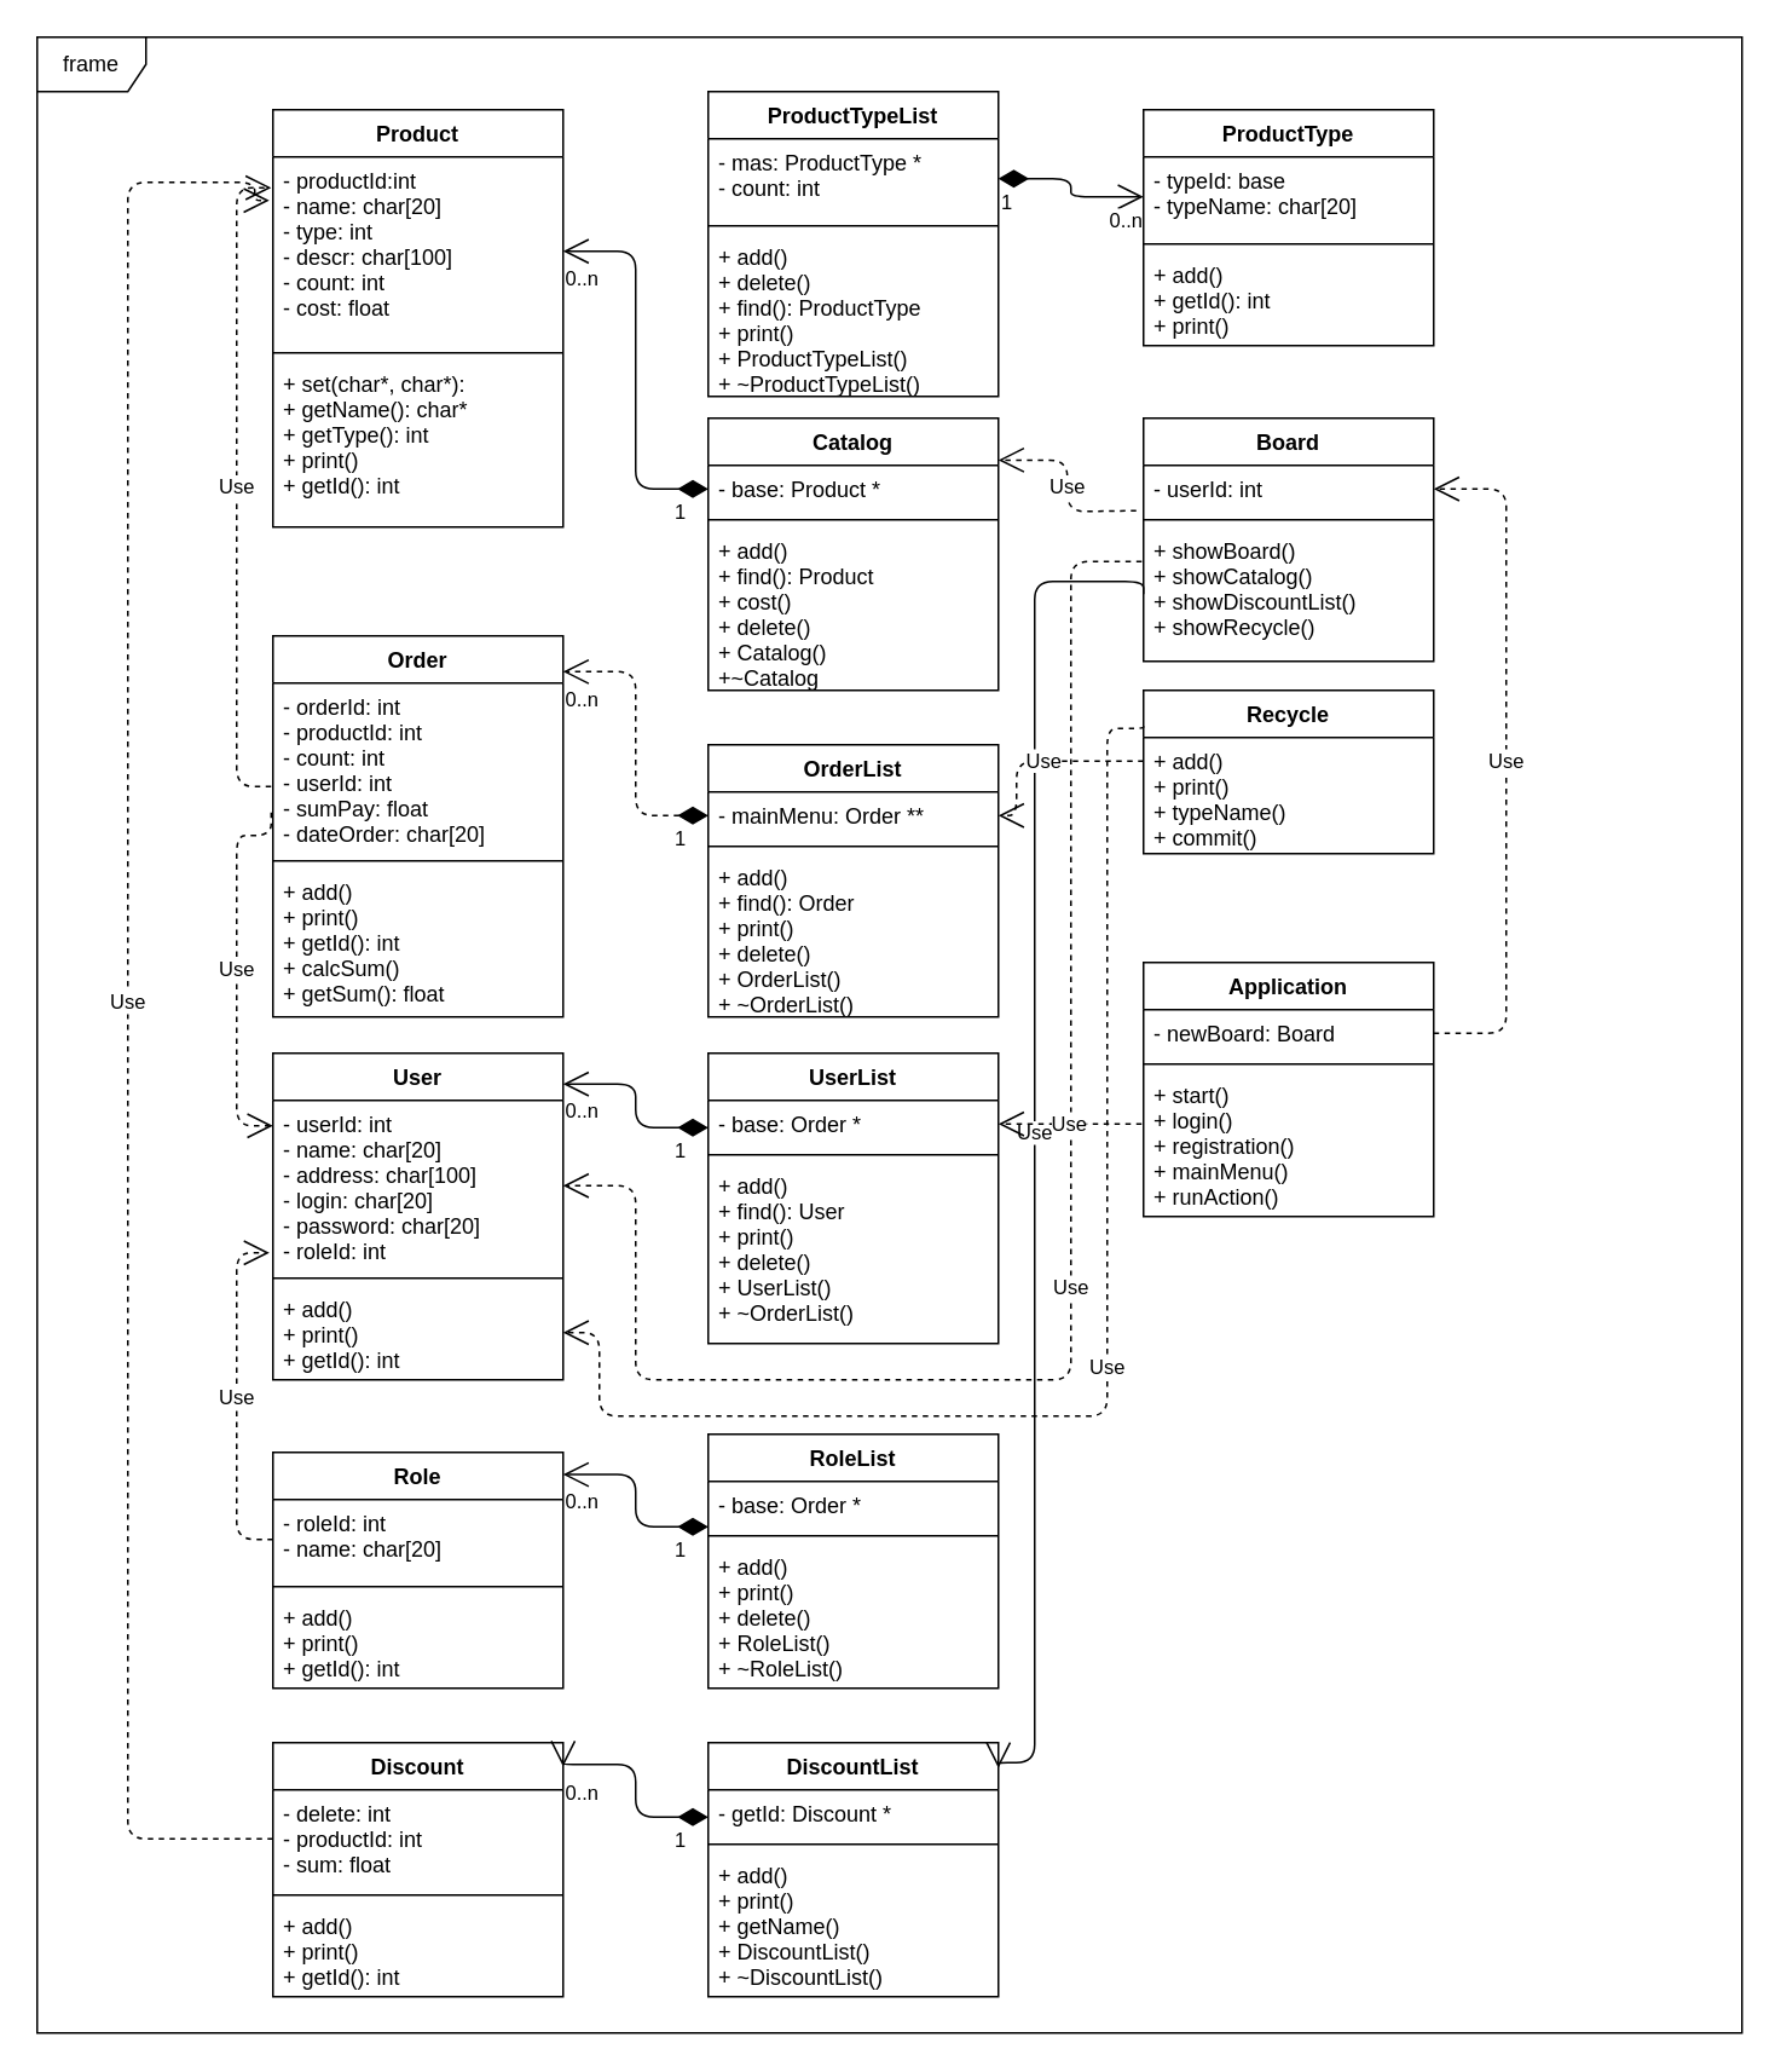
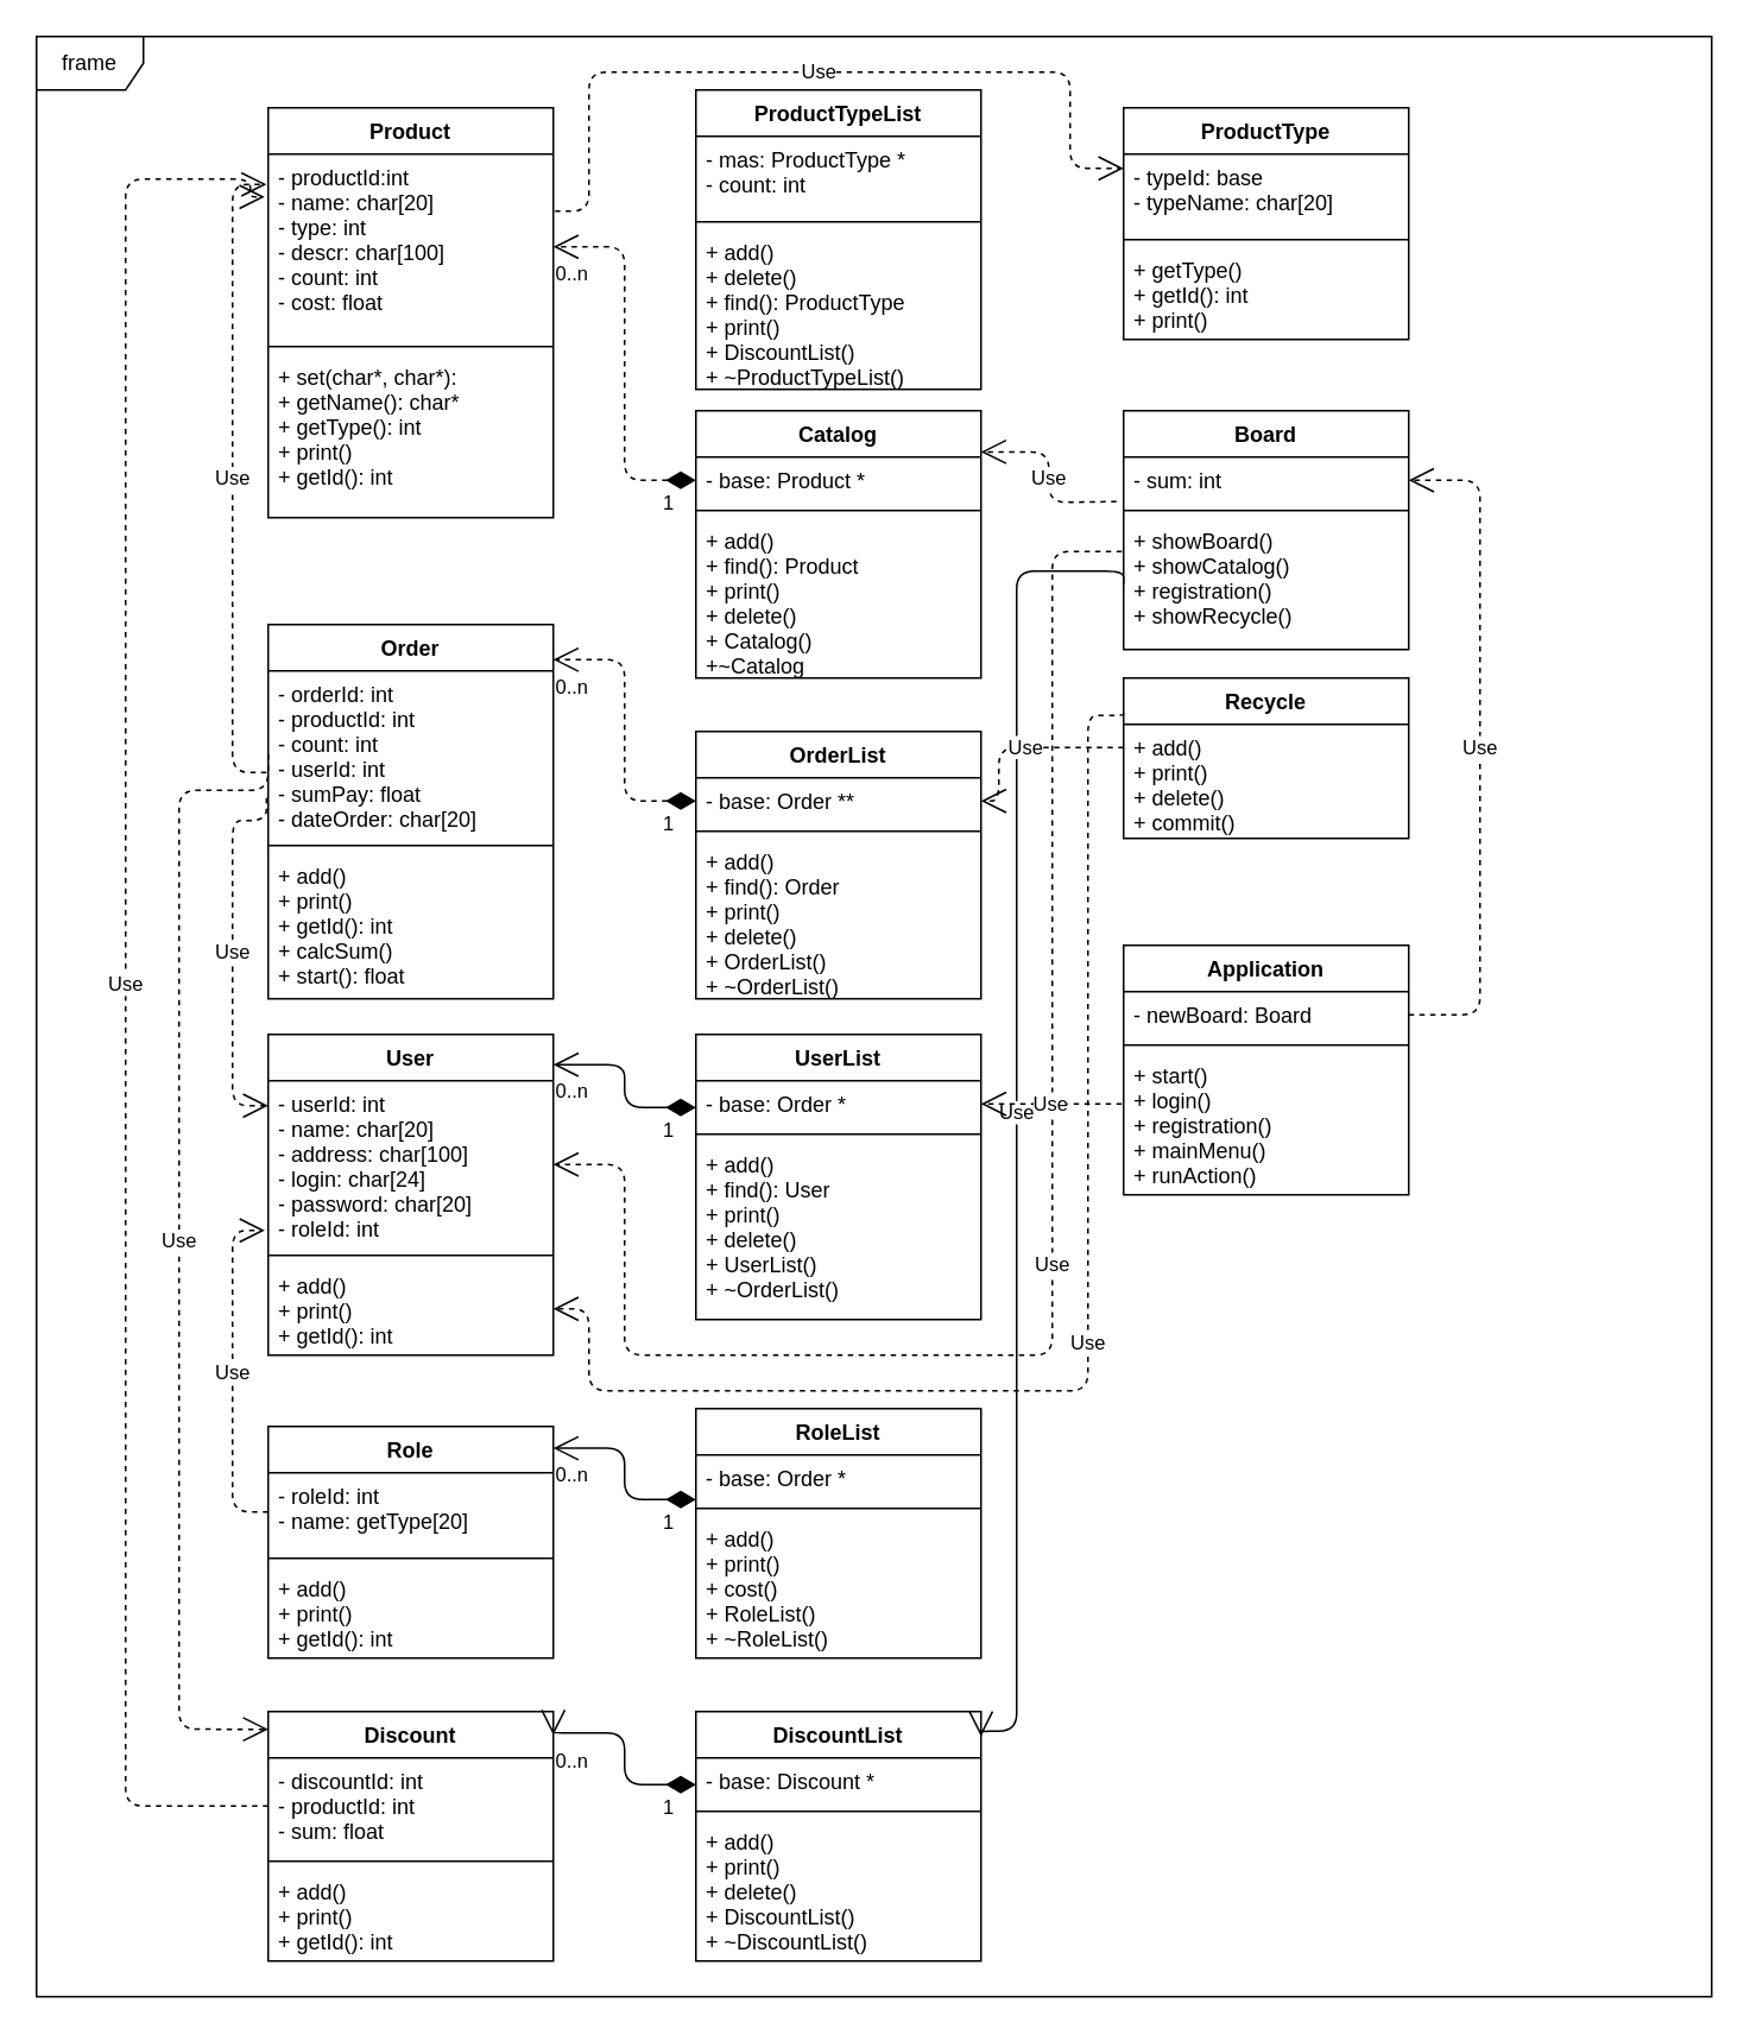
+ <mxCell id="22" value="Use" style="endArrow=open;endSize=12;dashed=1;html=1;exitX=1.006;exitY=0.308;exitDx=0;exitDy=0;exitPerimeter=0;entryX=0;entryY=0.182;entryDx=0;entryDy=0;entryPerimeter=0;edgeStyle=orthogonalEdgeStyle;" edge="1" parent="1" source="4" target="12"><mxGeometry width="160" relative="1" as="geometry"><mxPoint x="450" y="380" as="sourcePoint" /><mxPoint x="610" y="380" as="targetPoint" /><Array as="points"><mxPoint x="330" y="118" /><mxPoint x="330" y="40" /><mxPoint x="600" y="40" /><mxPoint x="600" y="94" /></Array></mxGeometry></mxCell>
- <mxCell id="19" value="" style="endArrow=open;html=1;endSize=12;startArrow=diamondThin;startSize=14;startFill=1;edgeStyle=orthogonalEdgeStyle;exitX=1;exitY=0.5;exitDx=0;exitDy=0;entryX=0;entryY=0.5;entryDx=0;entryDy=0;" edge="1" parent="1" source="16" target="12"><mxGeometry x="-0.25" y="48" relative="1" as="geometry"><mxPoint x="550" y="107.5" as="sourcePoint" /><mxPoint x="710" y="107.5" as="targetPoint" /><mxPoint as="offset" /></mxGeometry></mxCell>
- <mxCell id="20" value="1" style="edgeLabel;resizable=0;html=1;align=left;verticalAlign=top;" connectable="0" vertex="1" parent="19"><mxGeometry x="-1" relative="1" as="geometry" /></mxCell>
- <mxCell id="21" value="0..n" style="edgeLabel;resizable=0;html=1;align=right;verticalAlign=top;" connectable="0" vertex="1" parent="19"><mxGeometry x="1" relative="1" as="geometry" /></mxCell>
- <mxCell id="18" value="+ add() &#10;+ delete()&#10;+ find(): ProductType&#10;+ print()&#10;+ ProductTypeList()&#10;+ ~ProductTypeList()" style="text;strokeColor=none;fillColor=none;align=left;verticalAlign=top;spacingLeft=4;spacingRight=4;overflow=hidden;rotatable=0;points=[[0,0.5],[1,0.5]];portConstraint=eastwest;" vertex="1" parent="15"><mxGeometry y="78" width="160" height="90" as="geometry" /></mxCell>
+ <mxCell id="18" value="+ add() &#10;+ delete()&#10;+ find(): ProductType&#10;+ print()&#10;+ DiscountList()&#10;+ ~ProductTypeList()" style="text;strokeColor=none;fillColor=none;align=left;verticalAlign=top;spacingLeft=4;spacingRight=4;overflow=hidden;rotatable=0;points=[[0,0.5],[1,0.5]];portConstraint=eastwest;" vertex="1" parent="15"><mxGeometry y="78" width="160" height="90" as="geometry" /></mxCell>
- <mxCell id="14" value="+ add() &#10;+ getId(): int&#10;+ print()" style="text;strokeColor=none;fillColor=none;align=left;verticalAlign=top;spacingLeft=4;spacingRight=4;overflow=hidden;rotatable=0;points=[[0,0.5],[1,0.5]];portConstraint=eastwest;" vertex="1" parent="11"><mxGeometry y="78" width="160" height="52" as="geometry" /></mxCell>
+ <mxCell id="14" value="+ getType() &#10;+ getId(): int&#10;+ print()" style="text;strokeColor=none;fillColor=none;align=left;verticalAlign=top;spacingLeft=4;spacingRight=4;overflow=hidden;rotatable=0;points=[[0,0.5],[1,0.5]];portConstraint=eastwest;" vertex="1" parent="11"><mxGeometry y="78" width="160" height="52" as="geometry" /></mxCell>
- <mxCell id="23" value="" style="endArrow=open;html=1;endSize=12;startArrow=diamondThin;startSize=14;startFill=1;edgeStyle=orthogonalEdgeStyle;exitX=0;exitY=0.5;exitDx=0;exitDy=0;entryX=1;entryY=0.5;entryDx=0;entryDy=0;" edge="1" parent="1" source="8" target="4"><mxGeometry x="-0.25" y="48" relative="1" as="geometry"><mxPoint x="560" y="118" as="sourcePoint" /><mxPoint x="640" y="118" as="targetPoint" /><mxPoint as="offset" /></mxGeometry></mxCell>
+ <mxCell id="23" value="" style="endArrow=open;html=1;endSize=12;startArrow=diamondThin;startSize=14;startFill=1;edgeStyle=orthogonalEdgeStyle;exitX=0;exitY=0.5;exitDx=0;exitDy=0;entryX=1;entryY=0.5;entryDx=0;entryDy=0;dashed=1;" edge="1" parent="1" source="8" target="4"><mxGeometry x="-0.25" y="48" relative="1" as="geometry"><mxPoint x="560" y="118" as="sourcePoint" /><mxPoint x="640" y="118" as="targetPoint" /><mxPoint as="offset" /></mxGeometry></mxCell>
- <mxCell id="73" value="- userId: int" style="text;strokeColor=none;fillColor=none;align=left;verticalAlign=top;spacingLeft=4;spacingRight=4;overflow=hidden;rotatable=0;points=[[0,0.5],[1,0.5]];portConstraint=eastwest;" vertex="1" parent="72"><mxGeometry y="26" width="160" height="26" as="geometry" /></mxCell>
+ <mxCell id="73" value="- sum: int" style="text;strokeColor=none;fillColor=none;align=left;verticalAlign=top;spacingLeft=4;spacingRight=4;overflow=hidden;rotatable=0;points=[[0,0.5],[1,0.5]];portConstraint=eastwest;" vertex="1" parent="72"><mxGeometry y="26" width="160" height="26" as="geometry" /></mxCell>
- <mxCell id="10" value="+ add()&#10;+ find(): Product&#10;+ cost()&#10;+ delete()&#10;+ Catalog()&#10;+~Catalog" style="text;strokeColor=none;fillColor=none;align=left;verticalAlign=top;spacingLeft=4;spacingRight=4;overflow=hidden;rotatable=0;points=[[0,0.5],[1,0.5]];portConstraint=eastwest;" vertex="1" parent="7"><mxGeometry y="60" width="160" height="90" as="geometry" /></mxCell>
+ <mxCell id="10" value="+ add()&#10;+ find(): Product&#10;+ print()&#10;+ delete()&#10;+ Catalog()&#10;+~Catalog" style="text;strokeColor=none;fillColor=none;align=left;verticalAlign=top;spacingLeft=4;spacingRight=4;overflow=hidden;rotatable=0;points=[[0,0.5],[1,0.5]];portConstraint=eastwest;" vertex="1" parent="7"><mxGeometry y="60" width="160" height="90" as="geometry" /></mxCell>
- <mxCell id="75" value="+ showBoard()&#10;+ showCatalog() &#10;+ showDiscountList()&#10;+ showRecycle()" style="text;strokeColor=none;fillColor=none;align=left;verticalAlign=top;spacingLeft=4;spacingRight=4;overflow=hidden;rotatable=0;points=[[0,0.5],[1,0.5]];portConstraint=eastwest;" vertex="1" parent="72"><mxGeometry y="60" width="160" height="74" as="geometry" /></mxCell>
+ <mxCell id="75" value="+ showBoard()&#10;+ showCatalog() &#10;+ registration()&#10;+ showRecycle()" style="text;strokeColor=none;fillColor=none;align=left;verticalAlign=top;spacingLeft=4;spacingRight=4;overflow=hidden;rotatable=0;points=[[0,0.5],[1,0.5]];portConstraint=eastwest;" vertex="1" parent="72"><mxGeometry y="60" width="160" height="74" as="geometry" /></mxCell>
- <mxCell id="79" value="+ add()&#10;+ print()&#10;+ typeName()&#10;+ commit()" style="text;strokeColor=none;fillColor=none;align=left;verticalAlign=top;spacingLeft=4;spacingRight=4;overflow=hidden;rotatable=0;points=[[0,0.5],[1,0.5]];portConstraint=eastwest;" vertex="1" parent="78"><mxGeometry y="26" width="160" height="64" as="geometry" /></mxCell>
+ <mxCell id="79" value="+ add()&#10;+ print()&#10;+ delete()&#10;+ commit()" style="text;strokeColor=none;fillColor=none;align=left;verticalAlign=top;spacingLeft=4;spacingRight=4;overflow=hidden;rotatable=0;points=[[0,0.5],[1,0.5]];portConstraint=eastwest;" vertex="1" parent="78"><mxGeometry y="26" width="160" height="64" as="geometry" /></mxCell>
- <mxCell id="32" value="- mainMenu: Order **" style="text;strokeColor=none;fillColor=none;align=left;verticalAlign=top;spacingLeft=4;spacingRight=4;overflow=hidden;rotatable=0;points=[[0,0.5],[1,0.5]];portConstraint=eastwest;" vertex="1" parent="31"><mxGeometry y="26" width="160" height="26" as="geometry" /></mxCell>
+ <mxCell id="32" value="- base: Order **" style="text;strokeColor=none;fillColor=none;align=left;verticalAlign=top;spacingLeft=4;spacingRight=4;overflow=hidden;rotatable=0;points=[[0,0.5],[1,0.5]];portConstraint=eastwest;" vertex="1" parent="31"><mxGeometry y="26" width="160" height="26" as="geometry" /></mxCell>
- <mxCell id="29" value="+ add()&#10;+ print()&#10;+ getId(): int&#10;+ calcSum()&#10;+ getSum(): float" style="text;strokeColor=none;fillColor=none;align=left;verticalAlign=top;spacingLeft=4;spacingRight=4;overflow=hidden;rotatable=0;points=[[0,0.5],[1,0.5]];portConstraint=eastwest;" vertex="1" parent="26"><mxGeometry y="128" width="160" height="82" as="geometry" /></mxCell>
+ <mxCell id="29" value="+ add()&#10;+ print()&#10;+ getId(): int&#10;+ calcSum()&#10;+ start(): float" style="text;strokeColor=none;fillColor=none;align=left;verticalAlign=top;spacingLeft=4;spacingRight=4;overflow=hidden;rotatable=0;points=[[0,0.5],[1,0.5]];portConstraint=eastwest;" vertex="1" parent="26"><mxGeometry y="128" width="160" height="82" as="geometry" /></mxCell>
- <mxCell id="39" value="- userId: int&#10;- name: char[20]&#10;- address: char[100]&#10;- login: char[20]&#10;- password: char[20]&#10;- roleId: int" style="text;strokeColor=none;fillColor=none;align=left;verticalAlign=top;spacingLeft=4;spacingRight=4;overflow=hidden;rotatable=0;points=[[0,0.5],[1,0.5]];portConstraint=eastwest;" vertex="1" parent="35"><mxGeometry y="26" width="160" height="94" as="geometry" /></mxCell>
+ <mxCell id="39" value="- userId: int&#10;- name: char[20]&#10;- address: char[100]&#10;- login: char[24]&#10;- password: char[20]&#10;- roleId: int" style="text;strokeColor=none;fillColor=none;align=left;verticalAlign=top;spacingLeft=4;spacingRight=4;overflow=hidden;rotatable=0;points=[[0,0.5],[1,0.5]];portConstraint=eastwest;" vertex="1" parent="35"><mxGeometry y="26" width="160" height="94" as="geometry" /></mxCell>
+ <mxCell id="71" value="Use" style="endArrow=open;endSize=12;dashed=1;html=1;edgeStyle=orthogonalEdgeStyle;exitX=0;exitY=0.5;exitDx=0;exitDy=0;entryX=0;entryY=0.071;entryDx=0;entryDy=0;entryPerimeter=0;" edge="1" parent="1" source="27" target="59"><mxGeometry width="160" relative="1" as="geometry"><mxPoint x="450" y="660" as="sourcePoint" /><mxPoint x="610" y="660" as="targetPoint" /><Array as="points"><mxPoint x="100" y="443" /><mxPoint x="100" y="970" /></Array></mxGeometry></mxCell>
- <mxCell id="51" value="- roleId: int&#10;- name: char[20]" style="text;strokeColor=none;fillColor=none;align=left;verticalAlign=top;spacingLeft=4;spacingRight=4;overflow=hidden;rotatable=0;points=[[0,0.5],[1,0.5]];portConstraint=eastwest;" vertex="1" parent="47"><mxGeometry y="26" width="160" height="44" as="geometry" /></mxCell>
+ <mxCell id="51" value="- roleId: int&#10;- name: getType[20]" style="text;strokeColor=none;fillColor=none;align=left;verticalAlign=top;spacingLeft=4;spacingRight=4;overflow=hidden;rotatable=0;points=[[0,0.5],[1,0.5]];portConstraint=eastwest;" vertex="1" parent="47"><mxGeometry y="26" width="160" height="44" as="geometry" /></mxCell>
- <mxCell id="57" value="+ add()&#10;+ print()&#10;+ delete()&#10;+ RoleList()&#10;+ ~RoleList()" style="text;strokeColor=none;fillColor=none;align=left;verticalAlign=top;spacingLeft=4;spacingRight=4;overflow=hidden;rotatable=0;points=[[0,0.5],[1,0.5]];portConstraint=eastwest;" vertex="1" parent="54"><mxGeometry y="60" width="160" height="80" as="geometry" /></mxCell>
+ <mxCell id="57" value="+ add()&#10;+ print()&#10;+ cost()&#10;+ RoleList()&#10;+ ~RoleList()" style="text;strokeColor=none;fillColor=none;align=left;verticalAlign=top;spacingLeft=4;spacingRight=4;overflow=hidden;rotatable=0;points=[[0,0.5],[1,0.5]];portConstraint=eastwest;" vertex="1" parent="54"><mxGeometry y="60" width="160" height="80" as="geometry" /></mxCell>
- <mxCell id="63" value="- delete: int&#10;- productId: int&#10;- sum: float" style="text;strokeColor=none;fillColor=none;align=left;verticalAlign=top;spacingLeft=4;spacingRight=4;overflow=hidden;rotatable=0;points=[[0,0.5],[1,0.5]];portConstraint=eastwest;" vertex="1" parent="59"><mxGeometry y="26" width="160" height="54" as="geometry" /></mxCell>
+ <mxCell id="63" value="- discountId: int&#10;- productId: int&#10;- sum: float" style="text;strokeColor=none;fillColor=none;align=left;verticalAlign=top;spacingLeft=4;spacingRight=4;overflow=hidden;rotatable=0;points=[[0,0.5],[1,0.5]];portConstraint=eastwest;" vertex="1" parent="59"><mxGeometry y="26" width="160" height="54" as="geometry" /></mxCell>
- <mxCell id="67" value="- getId: Discount *" style="text;strokeColor=none;fillColor=none;align=left;verticalAlign=top;spacingLeft=4;spacingRight=4;overflow=hidden;rotatable=0;points=[[0,0.5],[1,0.5]];portConstraint=eastwest;" vertex="1" parent="66"><mxGeometry y="26" width="160" height="26" as="geometry" /></mxCell>
+ <mxCell id="67" value="- base: Discount *" style="text;strokeColor=none;fillColor=none;align=left;verticalAlign=top;spacingLeft=4;spacingRight=4;overflow=hidden;rotatable=0;points=[[0,0.5],[1,0.5]];portConstraint=eastwest;" vertex="1" parent="66"><mxGeometry y="26" width="160" height="26" as="geometry" /></mxCell>
- <mxCell id="69" value="+ add()&#10;+ print()&#10;+ getName()&#10;+ DiscountList()&#10;+ ~DiscountList()" style="text;strokeColor=none;fillColor=none;align=left;verticalAlign=top;spacingLeft=4;spacingRight=4;overflow=hidden;rotatable=0;points=[[0,0.5],[1,0.5]];portConstraint=eastwest;" vertex="1" parent="66"><mxGeometry y="60" width="160" height="80" as="geometry" /></mxCell>
+ <mxCell id="69" value="+ add()&#10;+ print()&#10;+ delete()&#10;+ DiscountList()&#10;+ ~DiscountList()" style="text;strokeColor=none;fillColor=none;align=left;verticalAlign=top;spacingLeft=4;spacingRight=4;overflow=hidden;rotatable=0;points=[[0,0.5],[1,0.5]];portConstraint=eastwest;" vertex="1" parent="66"><mxGeometry y="60" width="160" height="80" as="geometry" /></mxCell>
